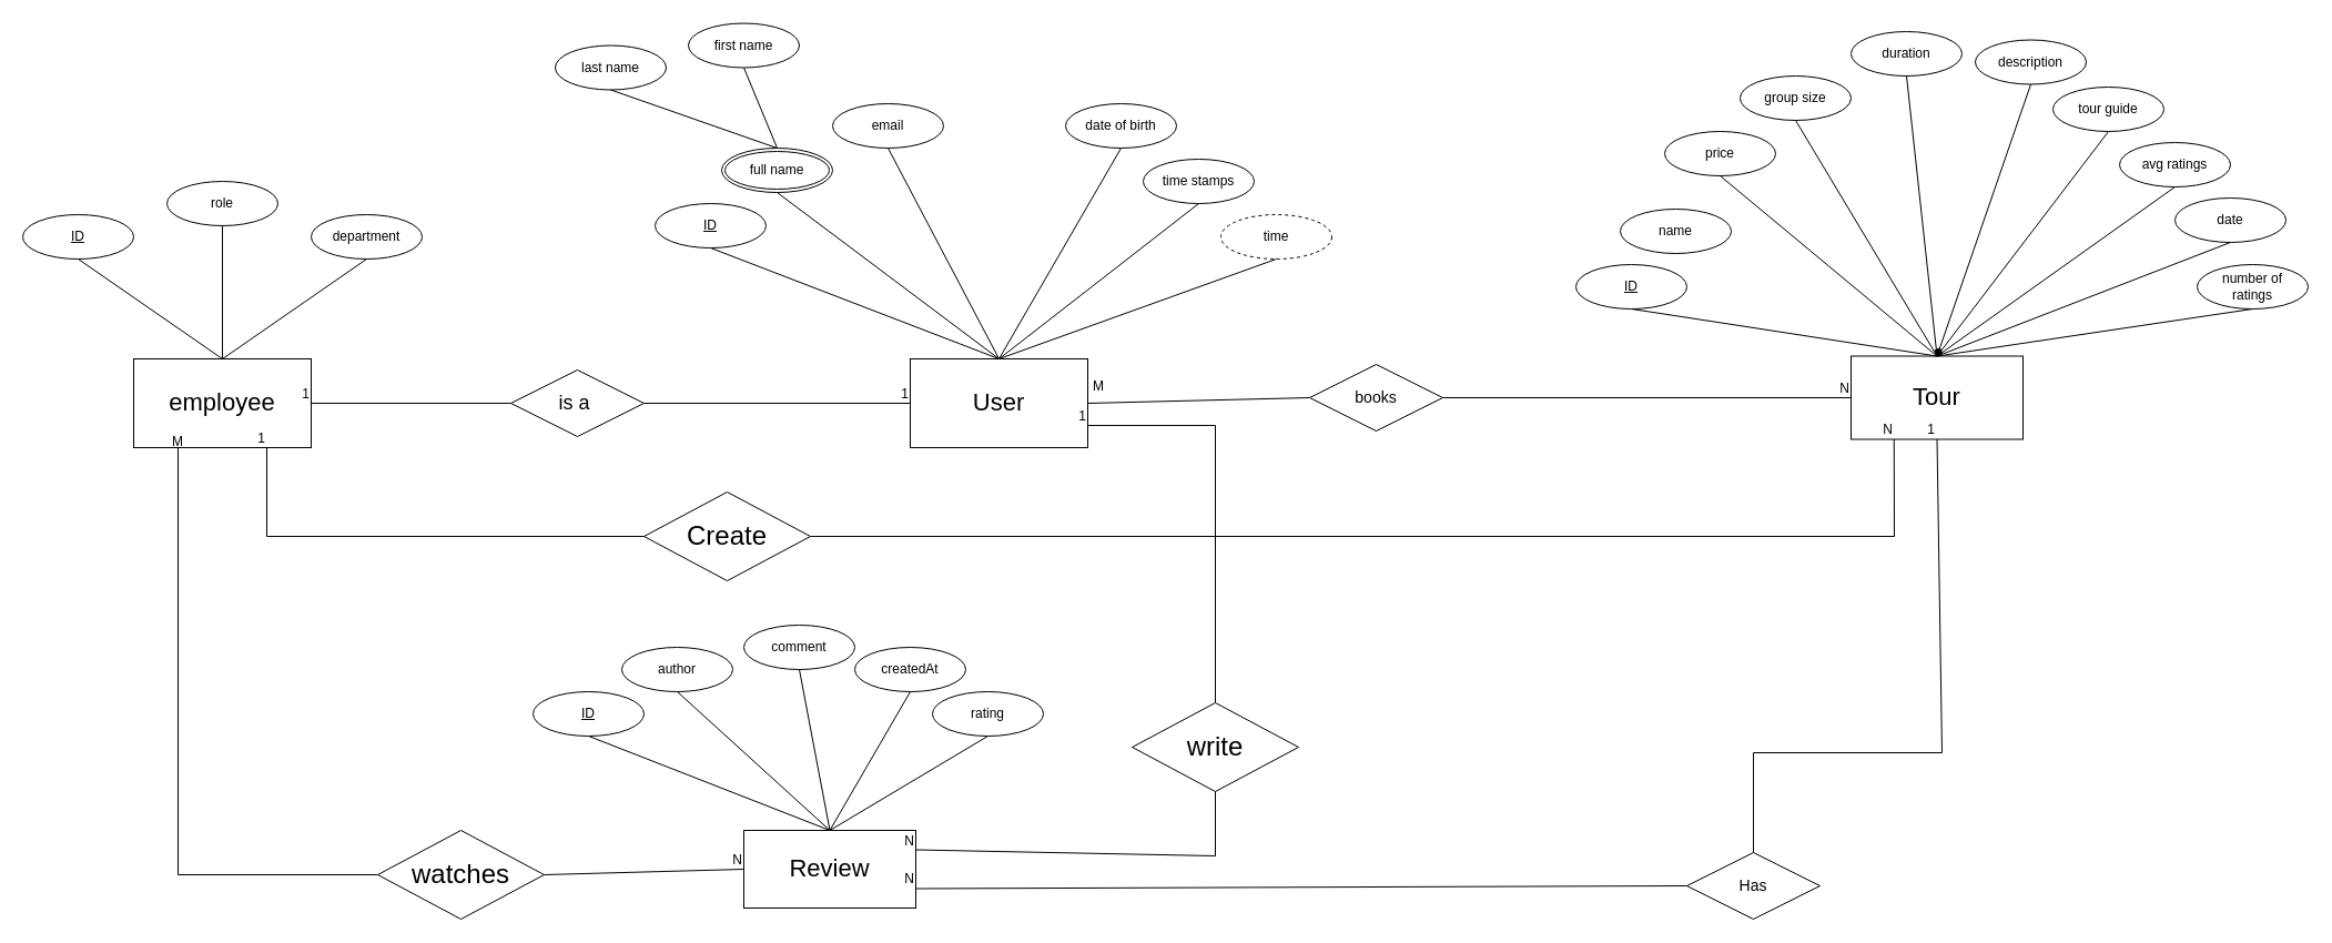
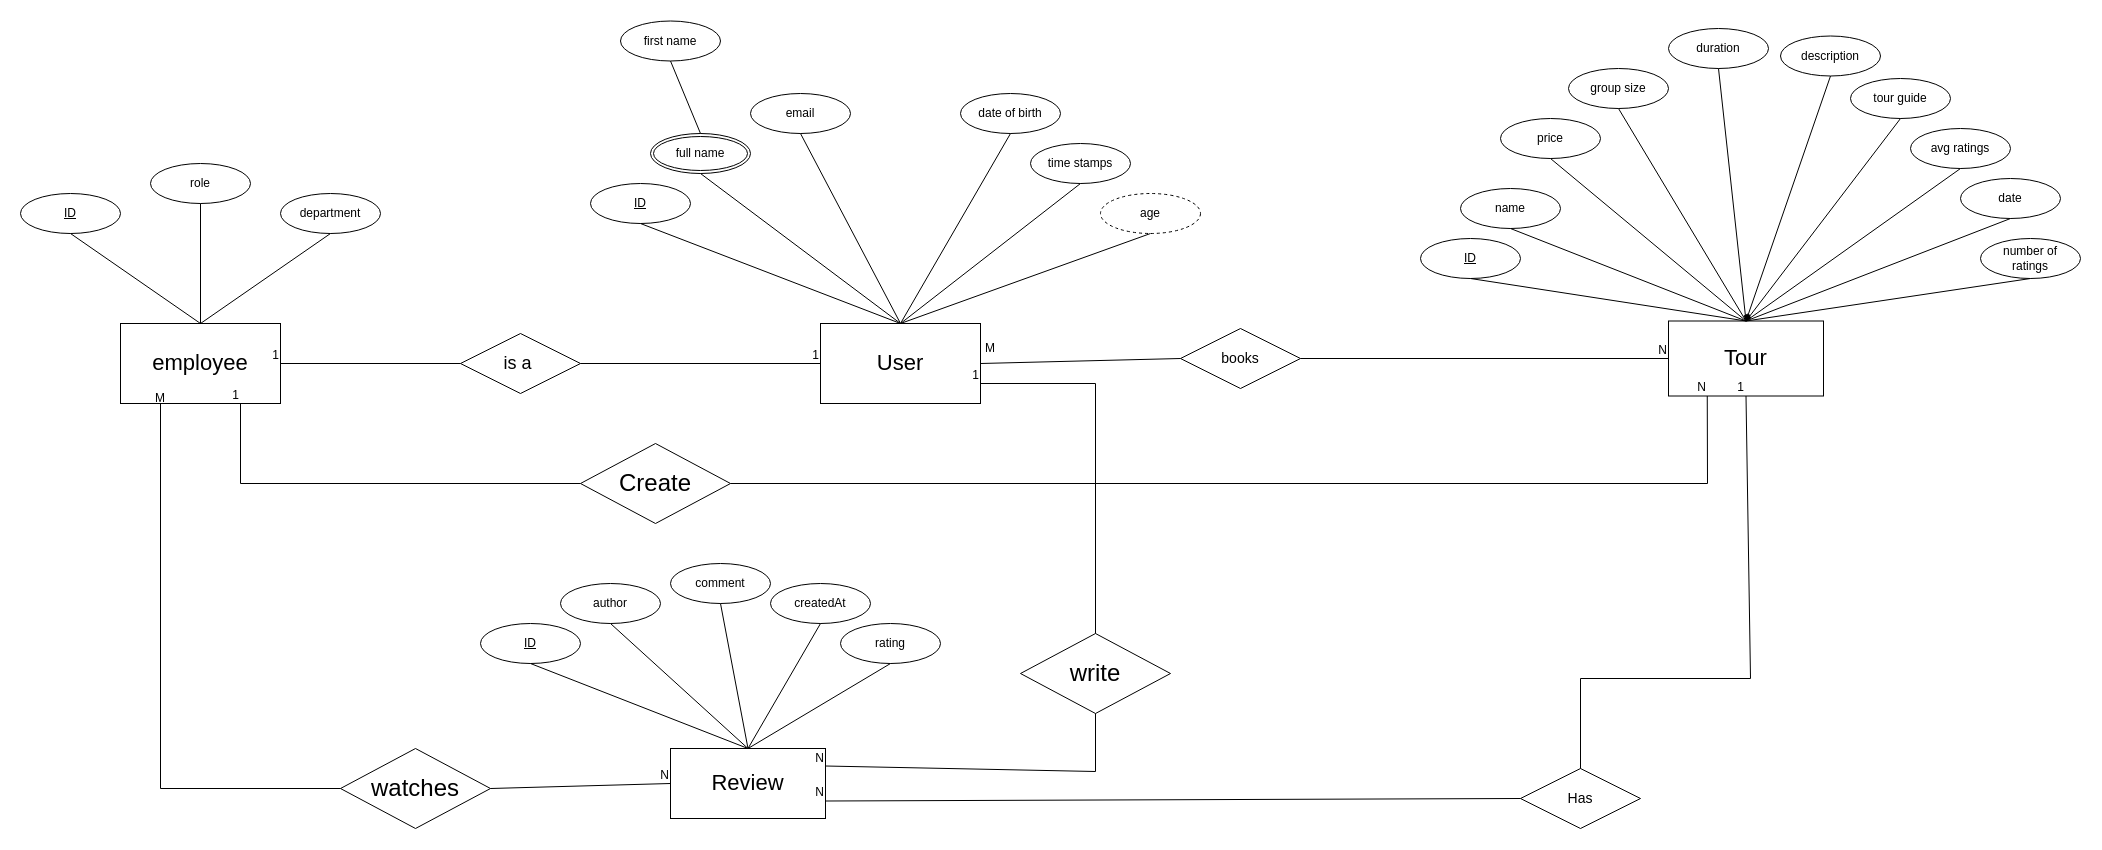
- <mxCell id="22" value="last name" style="ellipse;whiteSpace=wrap;html=1;align=center;" parent="1" vertex="1"><mxGeometry x="500" y="40.5" width="100" height="40" as="geometry" /></mxCell>
- <mxCell id="29" value="" style="endArrow=none;html=1;rounded=0;exitX=0.5;exitY=1;exitDx=0;exitDy=0;entryX=0.5;entryY=0;entryDx=0;entryDy=0;" parent="1" source="22" target="26" edge="1"><mxGeometry relative="1" as="geometry"><mxPoint x="870" y="240.5" as="sourcePoint" /><mxPoint x="610" y="110.5" as="targetPoint" /></mxGeometry></mxCell>
- <mxCell id="37" value="time" style="ellipse;whiteSpace=wrap;html=1;align=center;dashed=1;" parent="1" vertex="1"><mxGeometry x="1100" y="193" width="100" height="40" as="geometry" /></mxCell>
+ <mxCell id="37" value="age" style="ellipse;whiteSpace=wrap;html=1;align=center;dashed=1;" parent="1" vertex="1"><mxGeometry x="1100" y="193" width="100" height="40" as="geometry" /></mxCell>
+ <mxCell id="16" value="" style="endArrow=none;html=1;rounded=0;exitX=0.5;exitY=1;exitDx=0;exitDy=0;entryX=0.5;entryY=0;entryDx=0;entryDy=0;" parent="1" source="7" target="2" edge="1"><mxGeometry relative="1" as="geometry"><mxPoint x="1500" y="258" as="sourcePoint" /><mxPoint x="1690" y="168" as="targetPoint" /></mxGeometry></mxCell>
